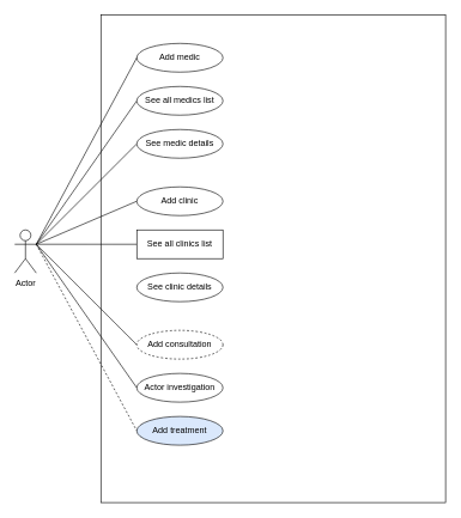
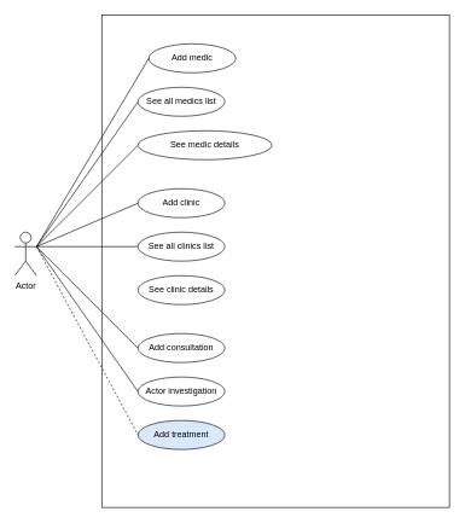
- <mxCell id="3" value="Add medic" style="ellipse;whiteSpace=wrap;html=1;" vertex="1" parent="1"><mxGeometry x="190" y="60" width="120" height="40" as="geometry" /></mxCell>
+ <mxCell id="3" value="Add medic" style="ellipse;whiteSpace=wrap;html=1;" vertex="1" parent="1"><mxGeometry x="205" y="60" width="120" height="40" as="geometry" /></mxCell>
- <mxCell id="14" value="See medic details" style="ellipse;whiteSpace=wrap;html=1;" vertex="1" parent="1"><mxGeometry x="190" y="180" width="120" height="40" as="geometry" /></mxCell>
+ <mxCell id="14" value="See medic details" style="ellipse;whiteSpace=wrap;html=1;" vertex="1" parent="1"><mxGeometry x="190" y="180" width="185" height="40" as="geometry" /></mxCell>
- <mxCell id="16" value="See all clinics list" style="whiteSpace=wrap;html=1;rounded=0;" vertex="1" parent="1"><mxGeometry x="190" y="320" width="120" height="40" as="geometry" /></mxCell>
+ <mxCell id="16" value="See all clinics list" style="ellipse;whiteSpace=wrap;html=1;" vertex="1" parent="1"><mxGeometry x="190" y="320" width="120" height="40" as="geometry" /></mxCell>
- <mxCell id="18" value="Add consultation" style="ellipse;whiteSpace=wrap;html=1;dashed=1;" vertex="1" parent="1"><mxGeometry x="190" y="460" width="120" height="40" as="geometry" /></mxCell>
+ <mxCell id="18" value="Add consultation" style="ellipse;whiteSpace=wrap;html=1;" vertex="1" parent="1"><mxGeometry x="190" y="460" width="120" height="40" as="geometry" /></mxCell>
